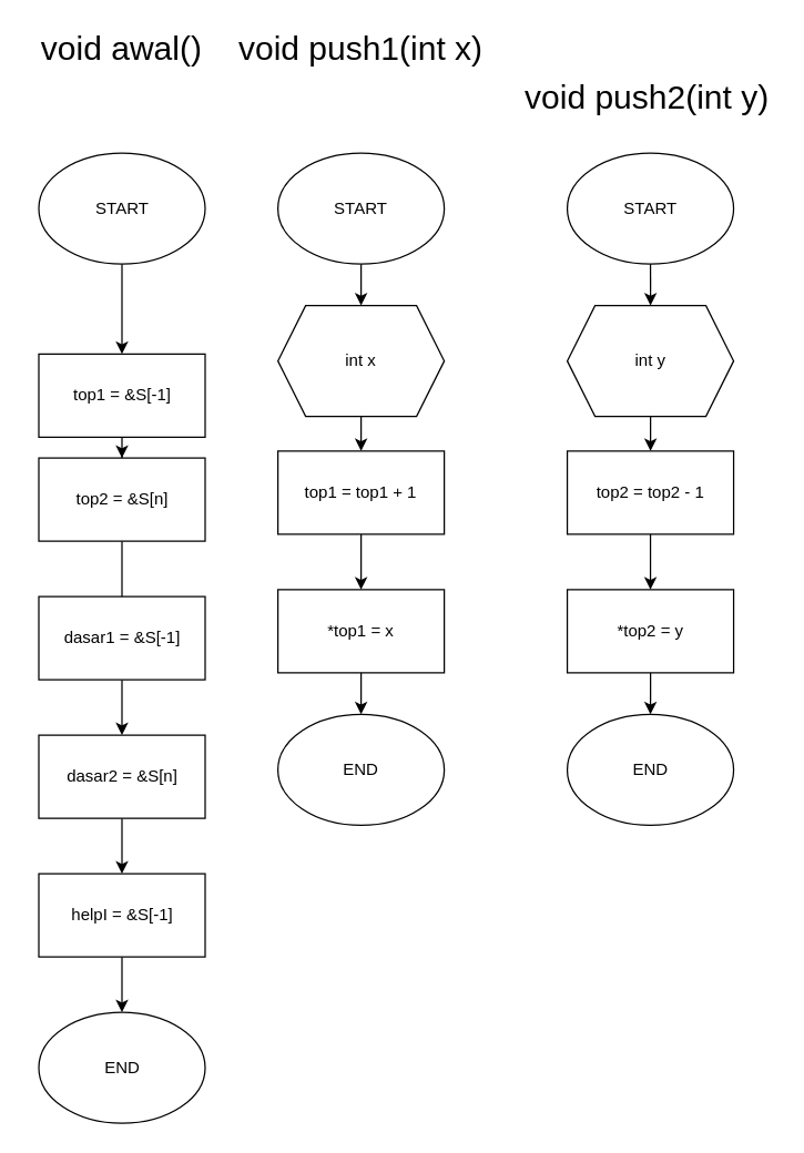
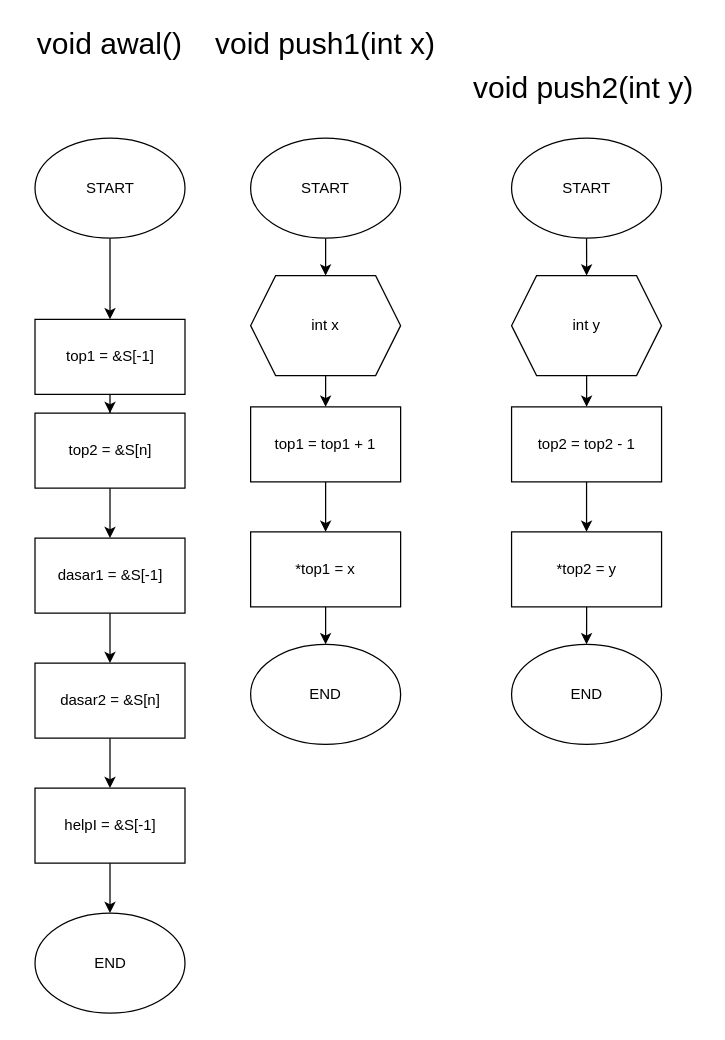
- <mxCell id="6" value="" style="edgeStyle=orthogonalEdgeStyle;rounded=0;orthogonalLoop=1;jettySize=auto;html=1;endArrow=none;" edge="1" parent="1" source="7" target="9"><mxGeometry relative="1" as="geometry" /></mxCell>
+ <mxCell id="6" value="" style="edgeStyle=orthogonalEdgeStyle;rounded=0;orthogonalLoop=1;jettySize=auto;html=1;" edge="1" parent="1" source="7" target="9"><mxGeometry relative="1" as="geometry" /></mxCell>
